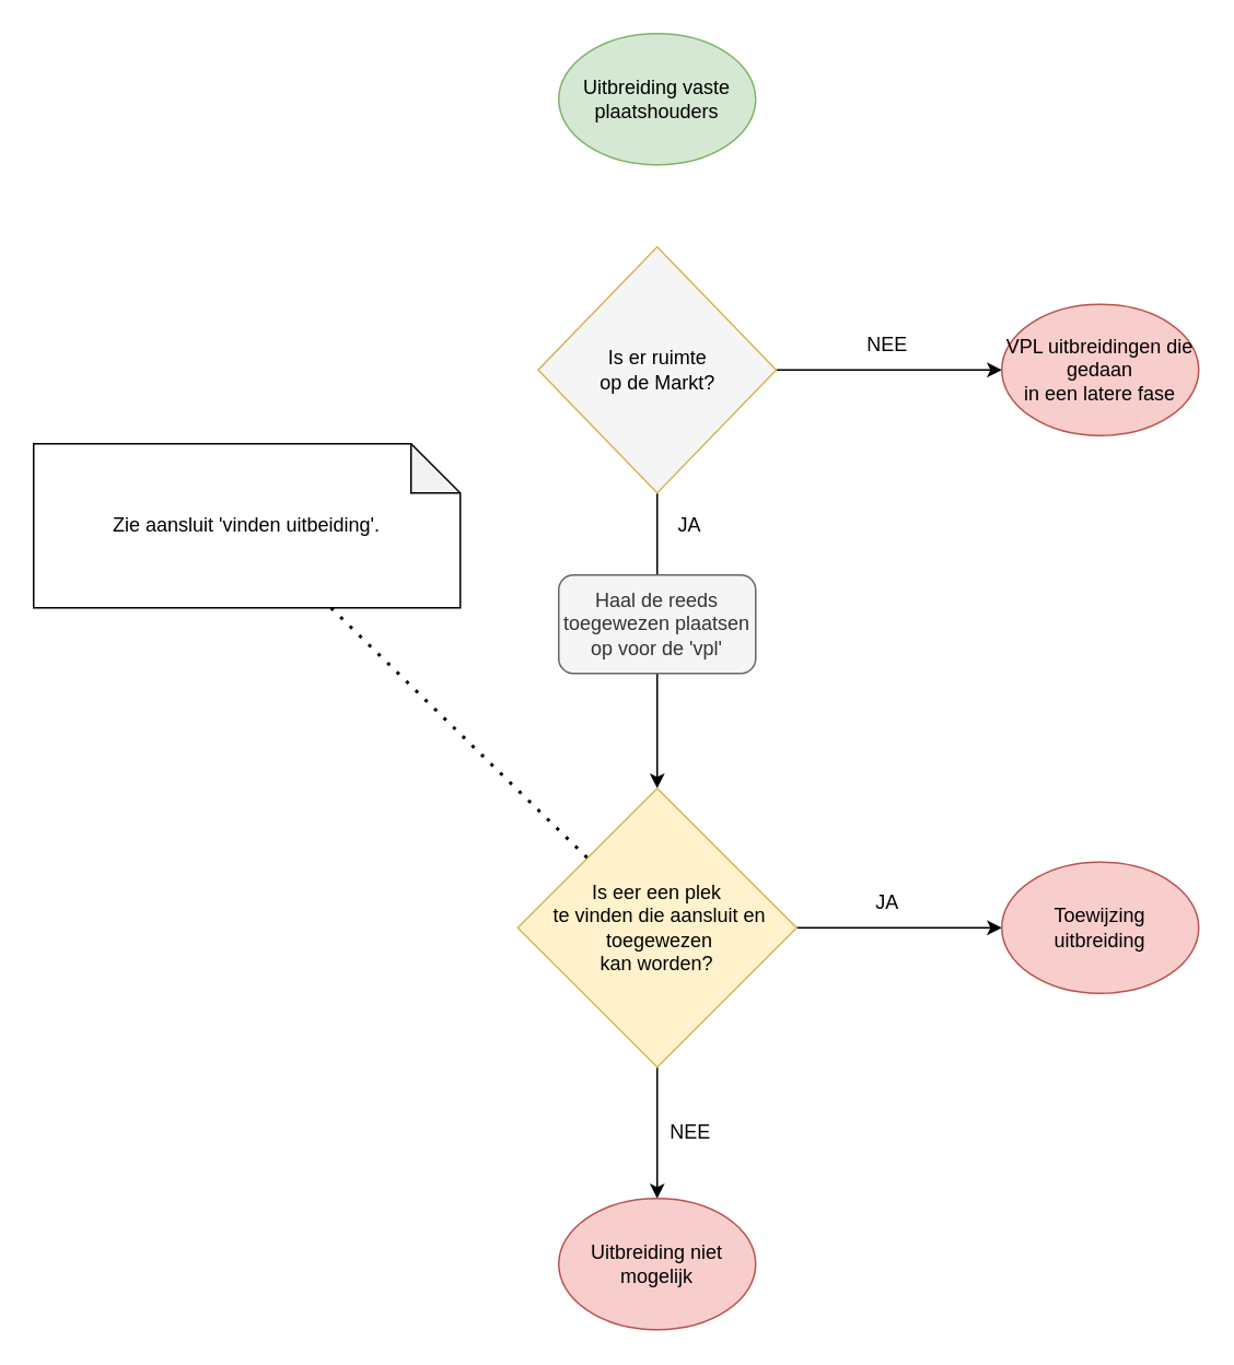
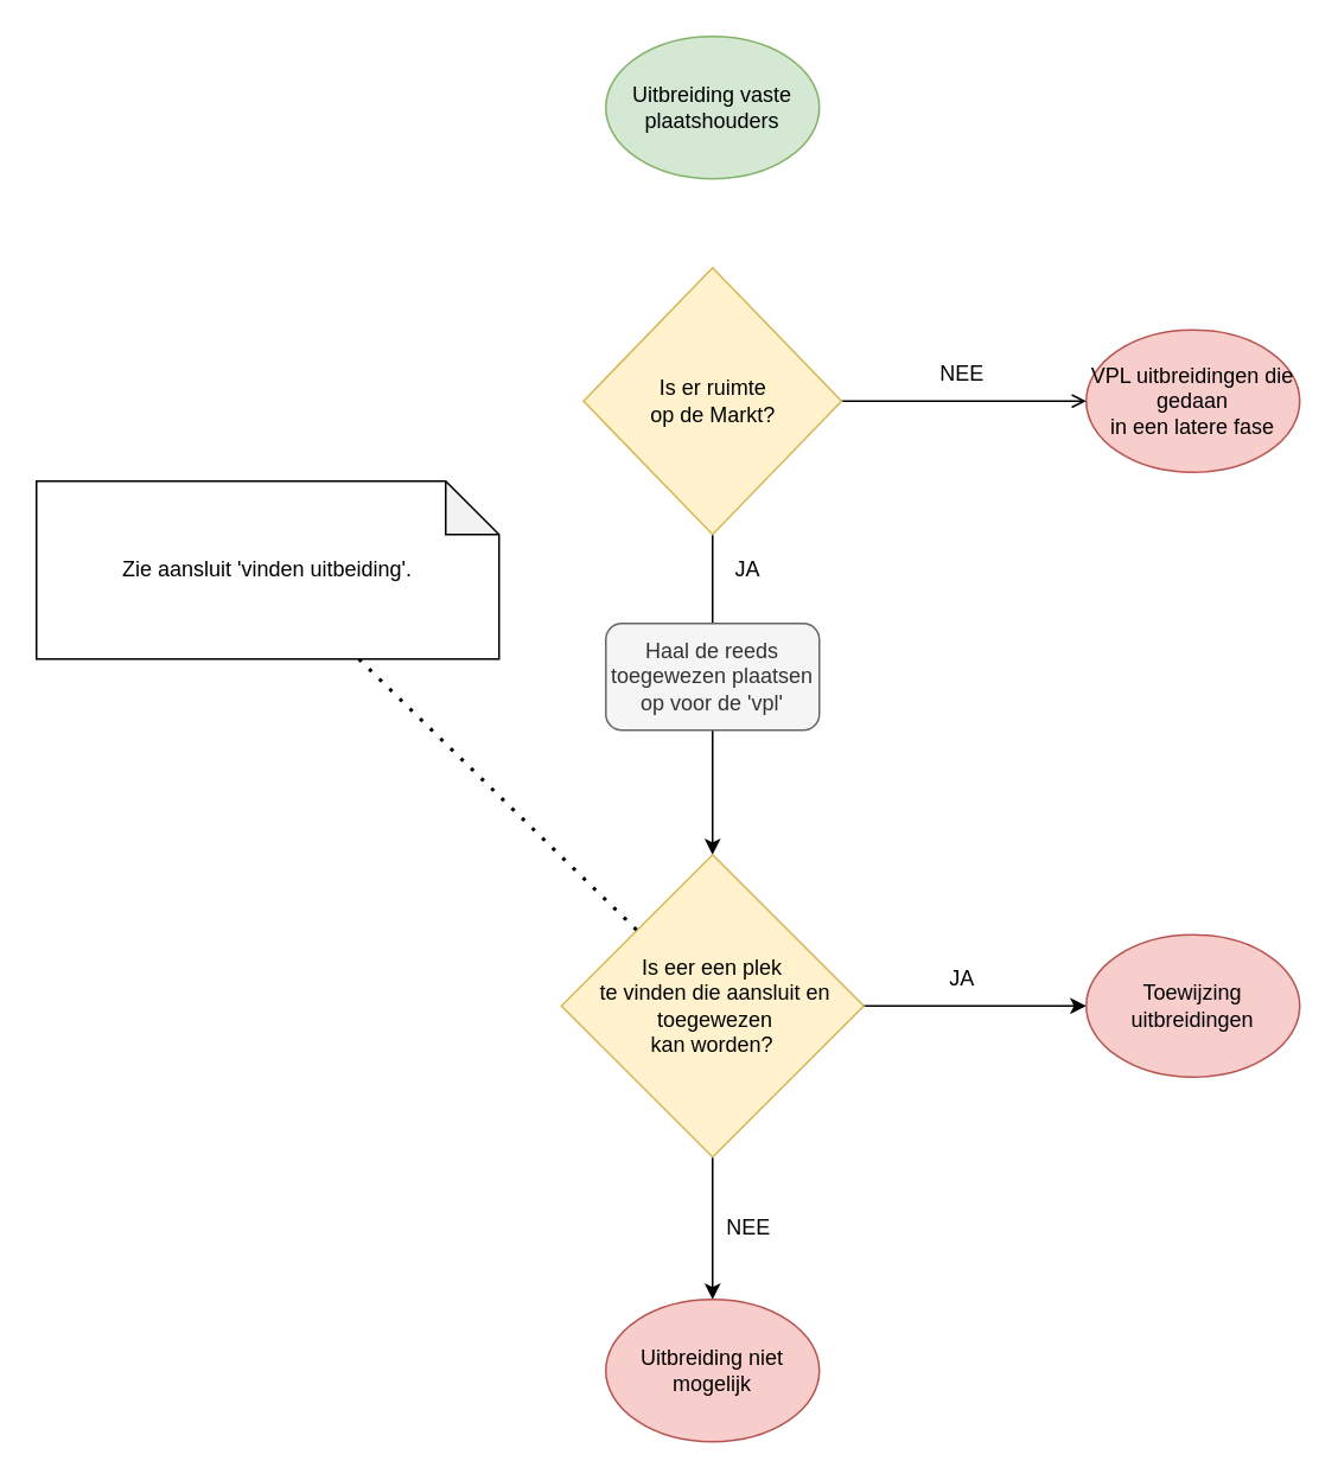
- <mxCell id="14" value="Is er ruimte &lt;br&gt;op de Markt?" style="rhombus;whiteSpace=wrap;html=1;fillColor=#f5f5f5;strokeColor=#d6b656;" vertex="1" parent="1"><mxGeometry x="327.5" y="150" width="145" height="150" as="geometry" /></mxCell>
+ <mxCell id="14" value="Is er ruimte &lt;br&gt;op de Markt?" style="rhombus;whiteSpace=wrap;html=1;fillColor=#fff2cc;strokeColor=#d6b656;" vertex="1" parent="1"><mxGeometry x="327.5" y="150" width="145" height="150" as="geometry" /></mxCell>
- <mxCell id="13" style="edgeStyle=orthogonalEdgeStyle;rounded=0;orthogonalLoop=1;jettySize=auto;html=1;" edge="1" parent="1" source="14" target="16"><mxGeometry relative="1" as="geometry" /></mxCell>
+ <mxCell id="13" style="edgeStyle=orthogonalEdgeStyle;rounded=0;orthogonalLoop=1;jettySize=auto;html=1;endArrow=open;" edge="1" parent="1" source="14" target="16"><mxGeometry relative="1" as="geometry" /></mxCell>
- <mxCell id="9" value="Toewijzing &lt;br&gt;uitbreiding" style="ellipse;whiteSpace=wrap;html=1;fillColor=#f8cecc;strokeColor=#b85450;" vertex="1" parent="1"><mxGeometry x="610" y="525" width="120" height="80" as="geometry" /></mxCell>
+ <mxCell id="9" value="Toewijzing &lt;br&gt;uitbreidingen" style="ellipse;whiteSpace=wrap;html=1;fillColor=#f8cecc;strokeColor=#b85450;" vertex="1" parent="1"><mxGeometry x="610" y="525" width="120" height="80" as="geometry" /></mxCell>
